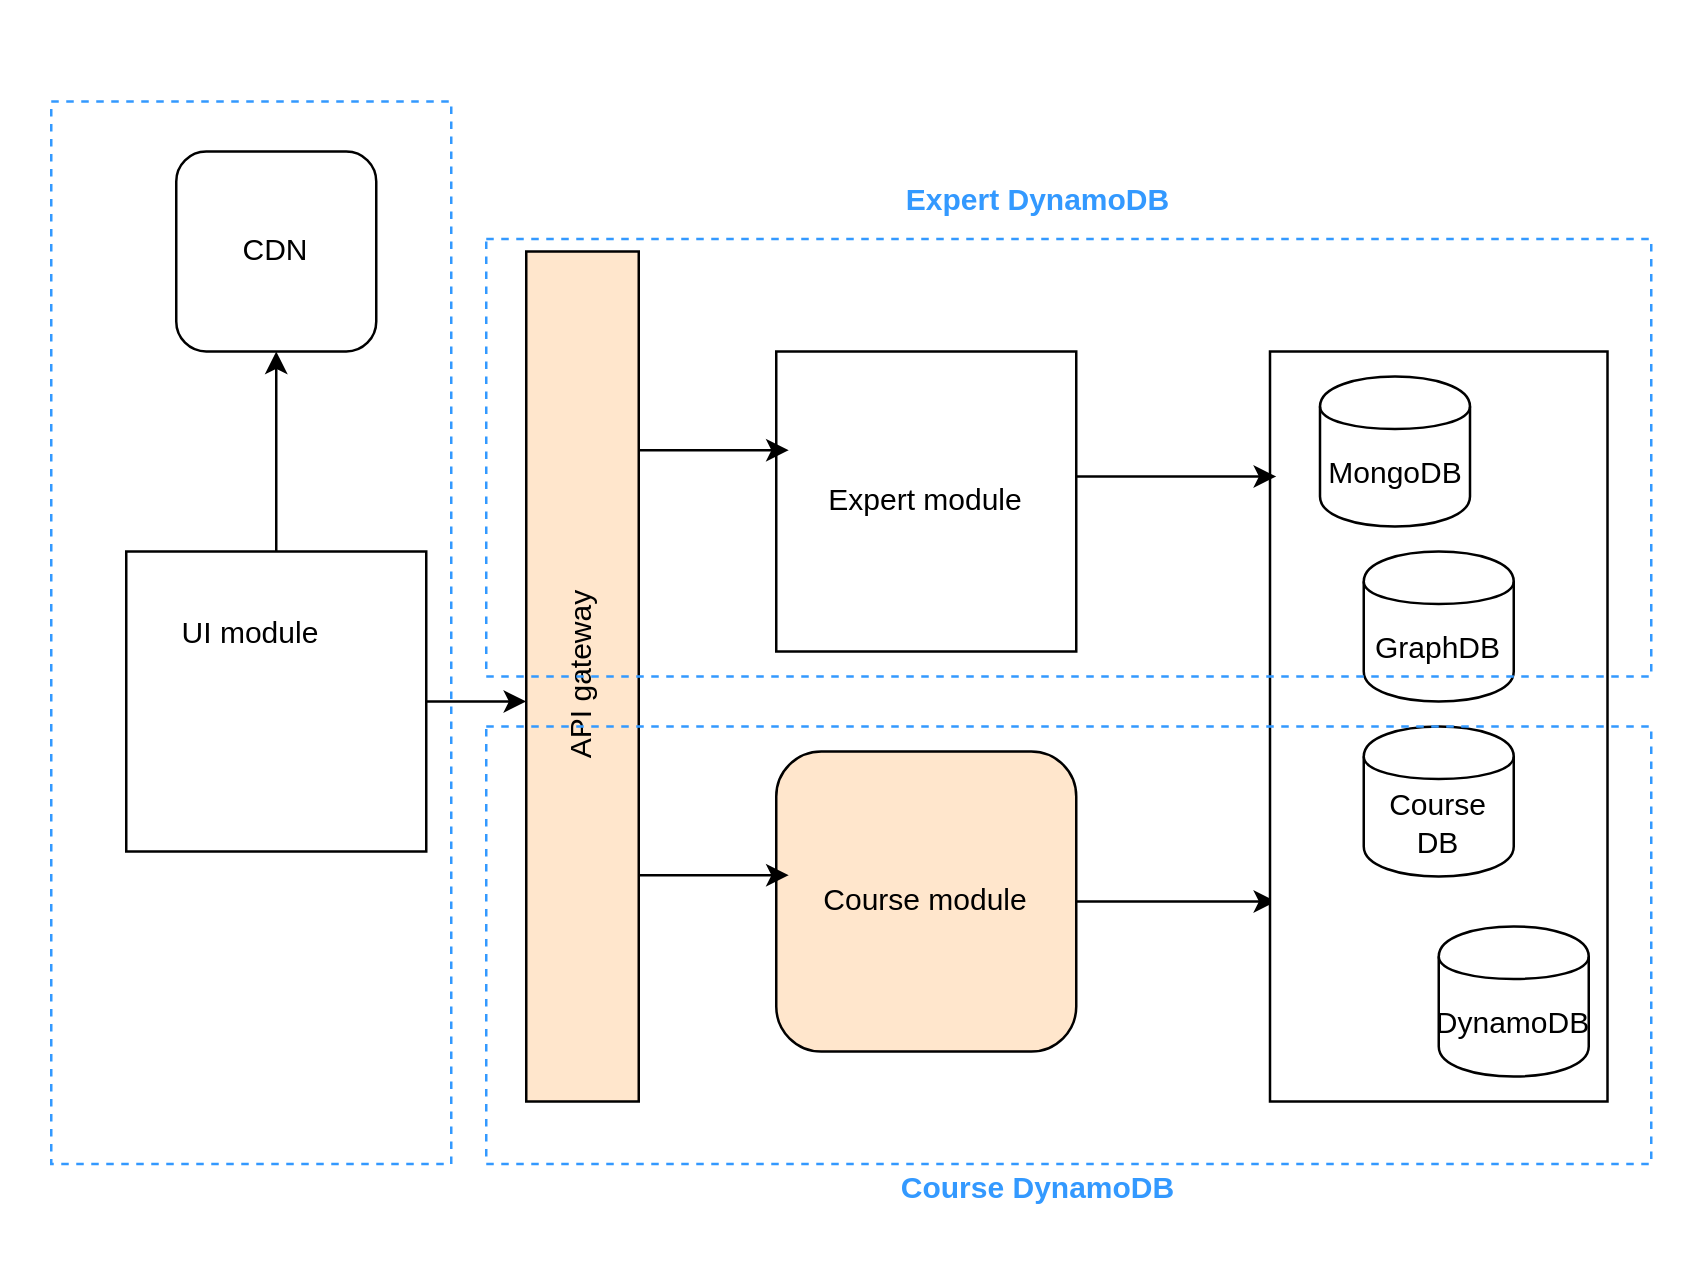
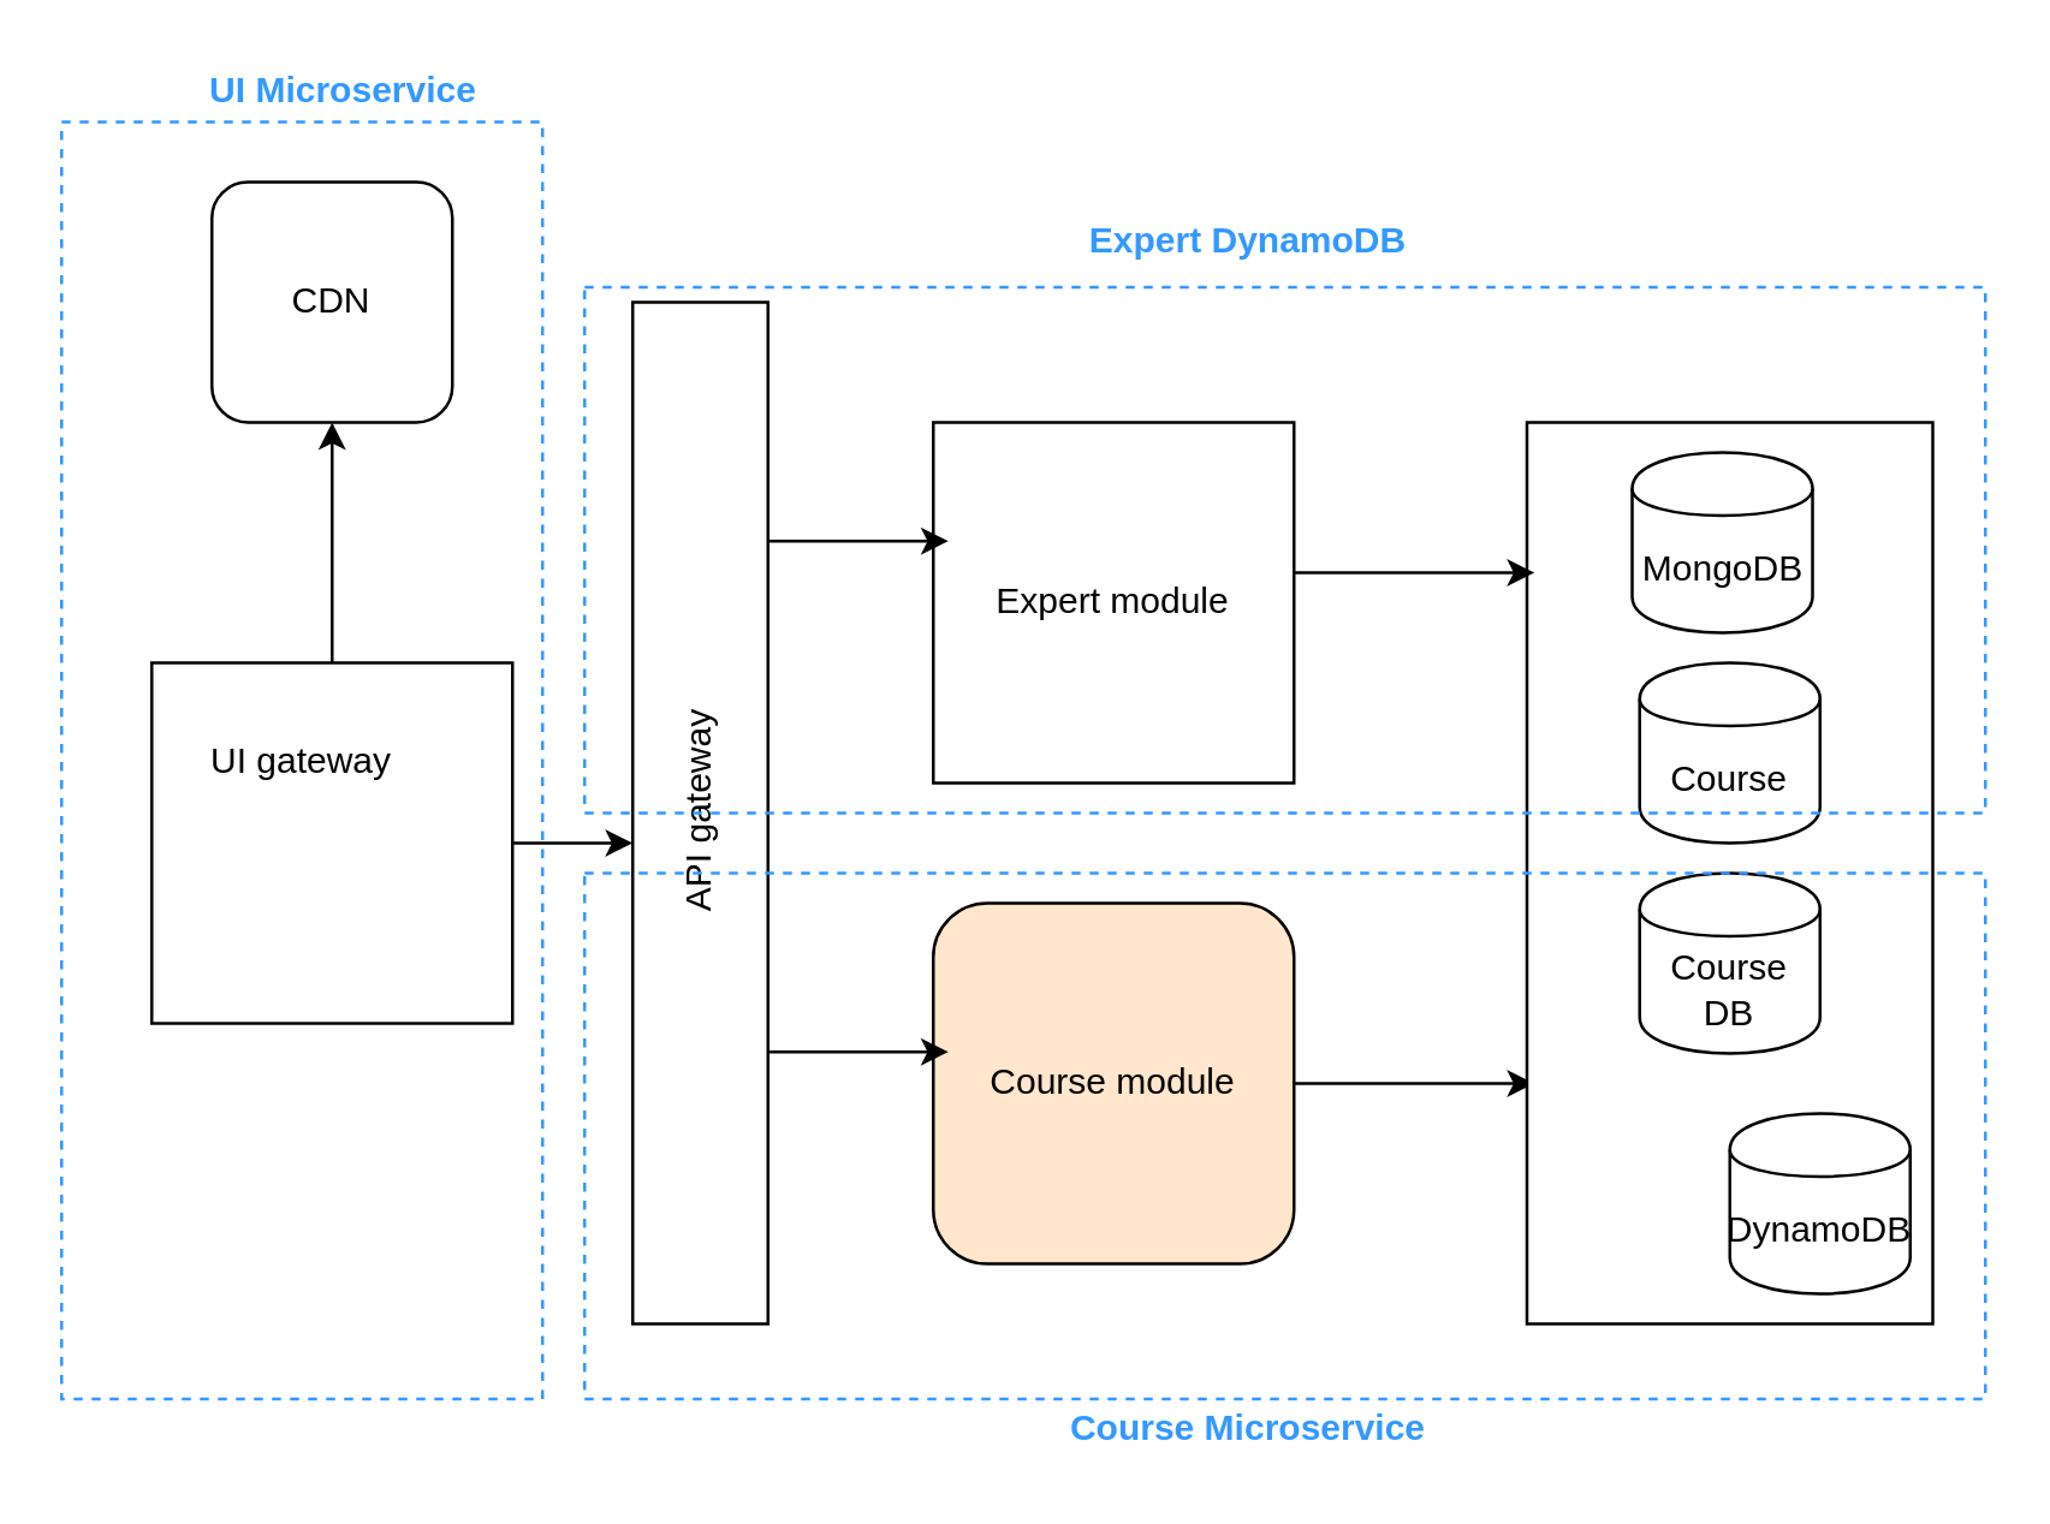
+ <mxCell id="23" value="&lt;font color=&quot;#3399ff&quot;&gt;&lt;b&gt;UI Microservice&lt;/b&gt;&lt;/font&gt;" style="text;html=1;strokeColor=none;fillColor=none;align=center;verticalAlign=middle;whiteSpace=wrap;rounded=0;" vertex="1" parent="2"><mxGeometry x="14" width="160" height="20" as="geometry" /></mxCell>
- <mxCell id="14" value="MongoDB" style="shape=cylinder;whiteSpace=wrap;html=1;boundedLbl=1;backgroundOutline=1;" vertex="1" parent="12"><mxGeometry x="20" y="10" width="60" height="60" as="geometry" /></mxCell>
+ <mxCell id="14" value="MongoDB" style="shape=cylinder;whiteSpace=wrap;html=1;boundedLbl=1;backgroundOutline=1;" vertex="1" parent="12"><mxGeometry x="35" y="10" width="60" height="60" as="geometry" /></mxCell>
- <mxCell id="20" value="UI module" style="whiteSpace=wrap;html=1;dashed=1;rounded=0;glass=0;fillColor=none;strokeColor=#3399FF;" vertex="1" parent="2"><mxGeometry y="20" width="160" height="425" as="geometry" /></mxCell>
+ <mxCell id="20" value="UI gateway" style="whiteSpace=wrap;html=1;dashed=1;rounded=0;glass=0;fillColor=none;strokeColor=#3399FF;" vertex="1" parent="2"><mxGeometry y="20" width="160" height="425" as="geometry" /></mxCell>
- <mxCell id="15" value="GraphDB" style="shape=cylinder;whiteSpace=wrap;html=1;boundedLbl=1;backgroundOutline=1;" vertex="1" parent="12"><mxGeometry x="37.5" y="80" width="60" height="60" as="geometry" /></mxCell>
+ <mxCell id="15" value="Course" style="shape=cylinder;whiteSpace=wrap;html=1;boundedLbl=1;backgroundOutline=1;" vertex="1" parent="12"><mxGeometry x="37.5" y="80" width="60" height="60" as="geometry" /></mxCell>
- <mxCell id="19" value="API gateway" style="rounded=0;whiteSpace=wrap;html=1;verticalAlign=middle;labelPosition=center;verticalLabelPosition=middle;align=center;horizontal=0;fillColor=#ffe6cc;" vertex="1" parent="2"><mxGeometry x="190" y="80" width="45" height="340" as="geometry" /></mxCell>
+ <mxCell id="19" value="API gateway" style="rounded=0;whiteSpace=wrap;html=1;verticalAlign=middle;labelPosition=center;verticalLabelPosition=middle;align=center;horizontal=0;" vertex="1" parent="2"><mxGeometry x="190" y="80" width="45" height="340" as="geometry" /></mxCell>
- <mxCell id="21" value="&lt;font color=&quot;#3399ff&quot;&gt;&lt;b&gt;Course DynamoDB&lt;/b&gt;&lt;/font&gt;" style="text;html=1;strokeColor=none;fillColor=none;align=center;verticalAlign=middle;whiteSpace=wrap;rounded=0;" vertex="1" parent="2"><mxGeometry x="315" y="445" width="160" height="20" as="geometry" /></mxCell>
+ <mxCell id="21" value="&lt;font color=&quot;#3399ff&quot;&gt;&lt;b&gt;Course Microservice&lt;/b&gt;&lt;/font&gt;" style="text;html=1;strokeColor=none;fillColor=none;align=center;verticalAlign=middle;whiteSpace=wrap;rounded=0;" vertex="1" parent="2"><mxGeometry x="315" y="445" width="160" height="20" as="geometry" /></mxCell>
